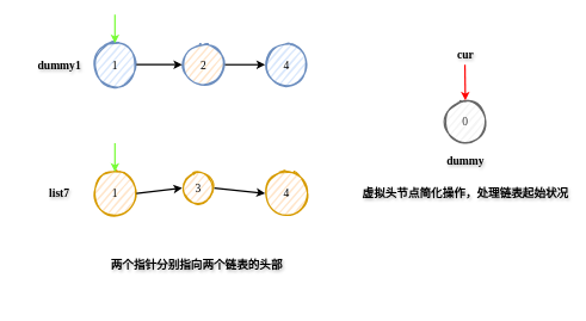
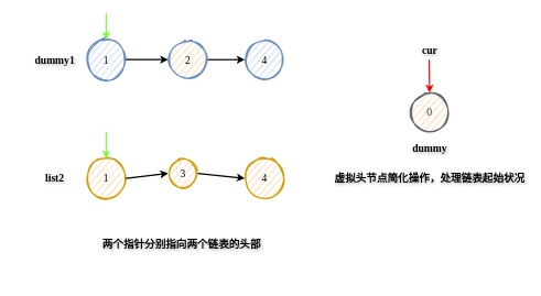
- <mxCell id="14" value="0" style="ellipse;whiteSpace=wrap;html=1;strokeWidth=2;fillWeight=2;hachureGap=8;fillColor=#f5f5f5;fillStyle=dots;sketch=1;strokeColor=#666666;fontFamily=Comic Sans MS;fontSize=16;fontColor=#333333;" vertex="1" parent="1"><mxGeometry x="620" y="140" width="60" height="60" as="geometry" /></mxCell>
+ <mxCell id="14" value="0" style="ellipse;whiteSpace=wrap;html=1;strokeWidth=2;fillWeight=2;hachureGap=8;fillColor=#ffe6cc;fillStyle=dots;sketch=1;strokeColor=#666666;fontFamily=Comic Sans MS;fontSize=16;fontColor=#333333;" vertex="1" parent="1"><mxGeometry x="620" y="140" width="60" height="60" as="geometry" /></mxCell>
- <mxCell id="19" value="&lt;font style=&quot;font-size: 16px;&quot;&gt;&lt;b&gt;list7&lt;/b&gt;&lt;/font&gt;" style="text;html=1;align=center;verticalAlign=middle;whiteSpace=wrap;rounded=0;fontSize=16;textShadow=1;aspect=fixed;fontFamily=HarmonyOS Sans;" vertex="1" parent="1"><mxGeometry x="20" y="245" width="125" height="50" as="geometry" /></mxCell>
+ <mxCell id="19" value="&lt;font style=&quot;font-size: 16px;&quot;&gt;&lt;b&gt;list2&lt;/b&gt;&lt;/font&gt;" style="text;html=1;align=center;verticalAlign=middle;whiteSpace=wrap;rounded=0;fontSize=16;textShadow=1;aspect=fixed;fontFamily=HarmonyOS Sans;" vertex="1" parent="1"><mxGeometry x="20" y="245" width="125" height="50" as="geometry" /></mxCell>
